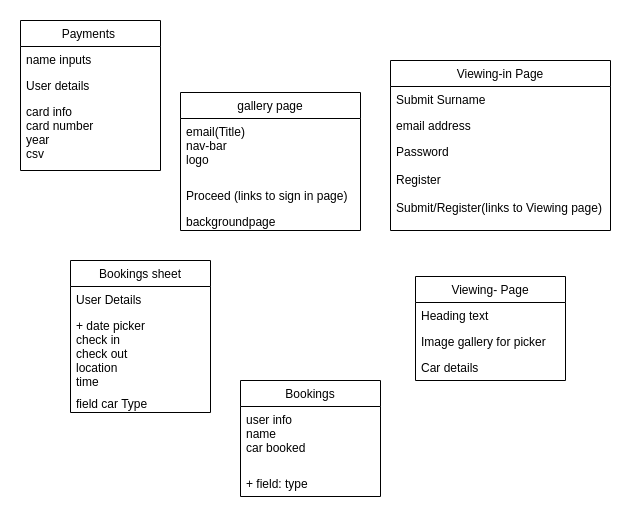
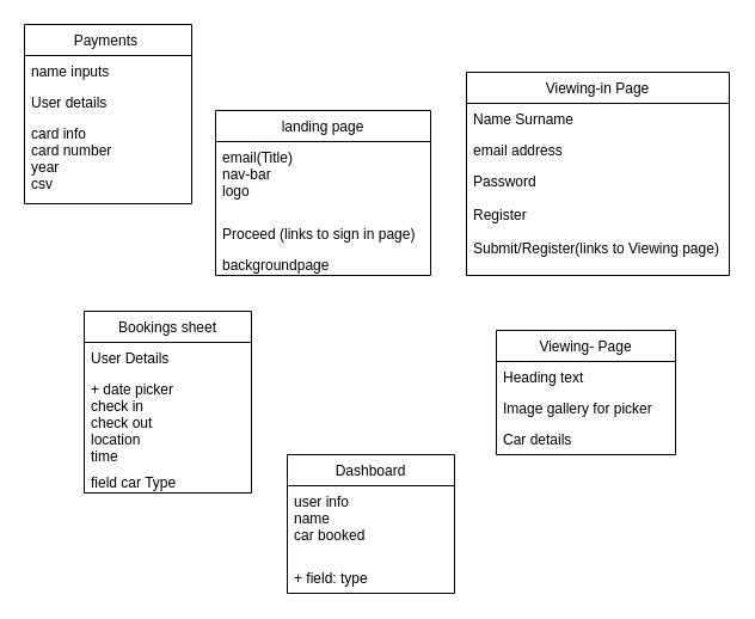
- <mxCell id="3" value="Submit Surname" style="text;strokeColor=none;fillColor=none;align=left;verticalAlign=top;spacingLeft=4;spacingRight=4;overflow=hidden;rotatable=0;points=[[0,0.5],[1,0.5]];portConstraint=eastwest;" vertex="1" parent="2"><mxGeometry y="26" width="220" height="26" as="geometry" /></mxCell>
+ <mxCell id="3" value="Name Surname" style="text;strokeColor=none;fillColor=none;align=left;verticalAlign=top;spacingLeft=4;spacingRight=4;overflow=hidden;rotatable=0;points=[[0,0.5],[1,0.5]];portConstraint=eastwest;" vertex="1" parent="2"><mxGeometry y="26" width="220" height="26" as="geometry" /></mxCell>
- <mxCell id="21" value="gallery page" style="swimlane;fontStyle=0;childLayout=stackLayout;horizontal=1;startSize=26;fillColor=none;horizontalStack=0;resizeParent=1;resizeParentMax=0;resizeLast=0;collapsible=1;marginBottom=0;" vertex="1" parent="1"><mxGeometry x="180" y="92" width="180" height="138" as="geometry" /></mxCell>
+ <mxCell id="21" value="landing page" style="swimlane;fontStyle=0;childLayout=stackLayout;horizontal=1;startSize=26;fillColor=none;horizontalStack=0;resizeParent=1;resizeParentMax=0;resizeLast=0;collapsible=1;marginBottom=0;" vertex="1" parent="1"><mxGeometry x="180" y="92" width="180" height="138" as="geometry" /></mxCell>
- <mxCell id="14" value="Bookings" style="swimlane;fontStyle=0;childLayout=stackLayout;horizontal=1;startSize=26;fillColor=none;horizontalStack=0;resizeParent=1;resizeParentMax=0;resizeLast=0;collapsible=1;marginBottom=0;" vertex="1" parent="1"><mxGeometry x="240" y="380" width="140" height="116" as="geometry" /></mxCell>
+ <mxCell id="14" value="Dashboard" style="swimlane;fontStyle=0;childLayout=stackLayout;horizontal=1;startSize=26;fillColor=none;horizontalStack=0;resizeParent=1;resizeParentMax=0;resizeLast=0;collapsible=1;marginBottom=0;" vertex="1" parent="1"><mxGeometry x="240" y="380" width="140" height="116" as="geometry" /></mxCell>
